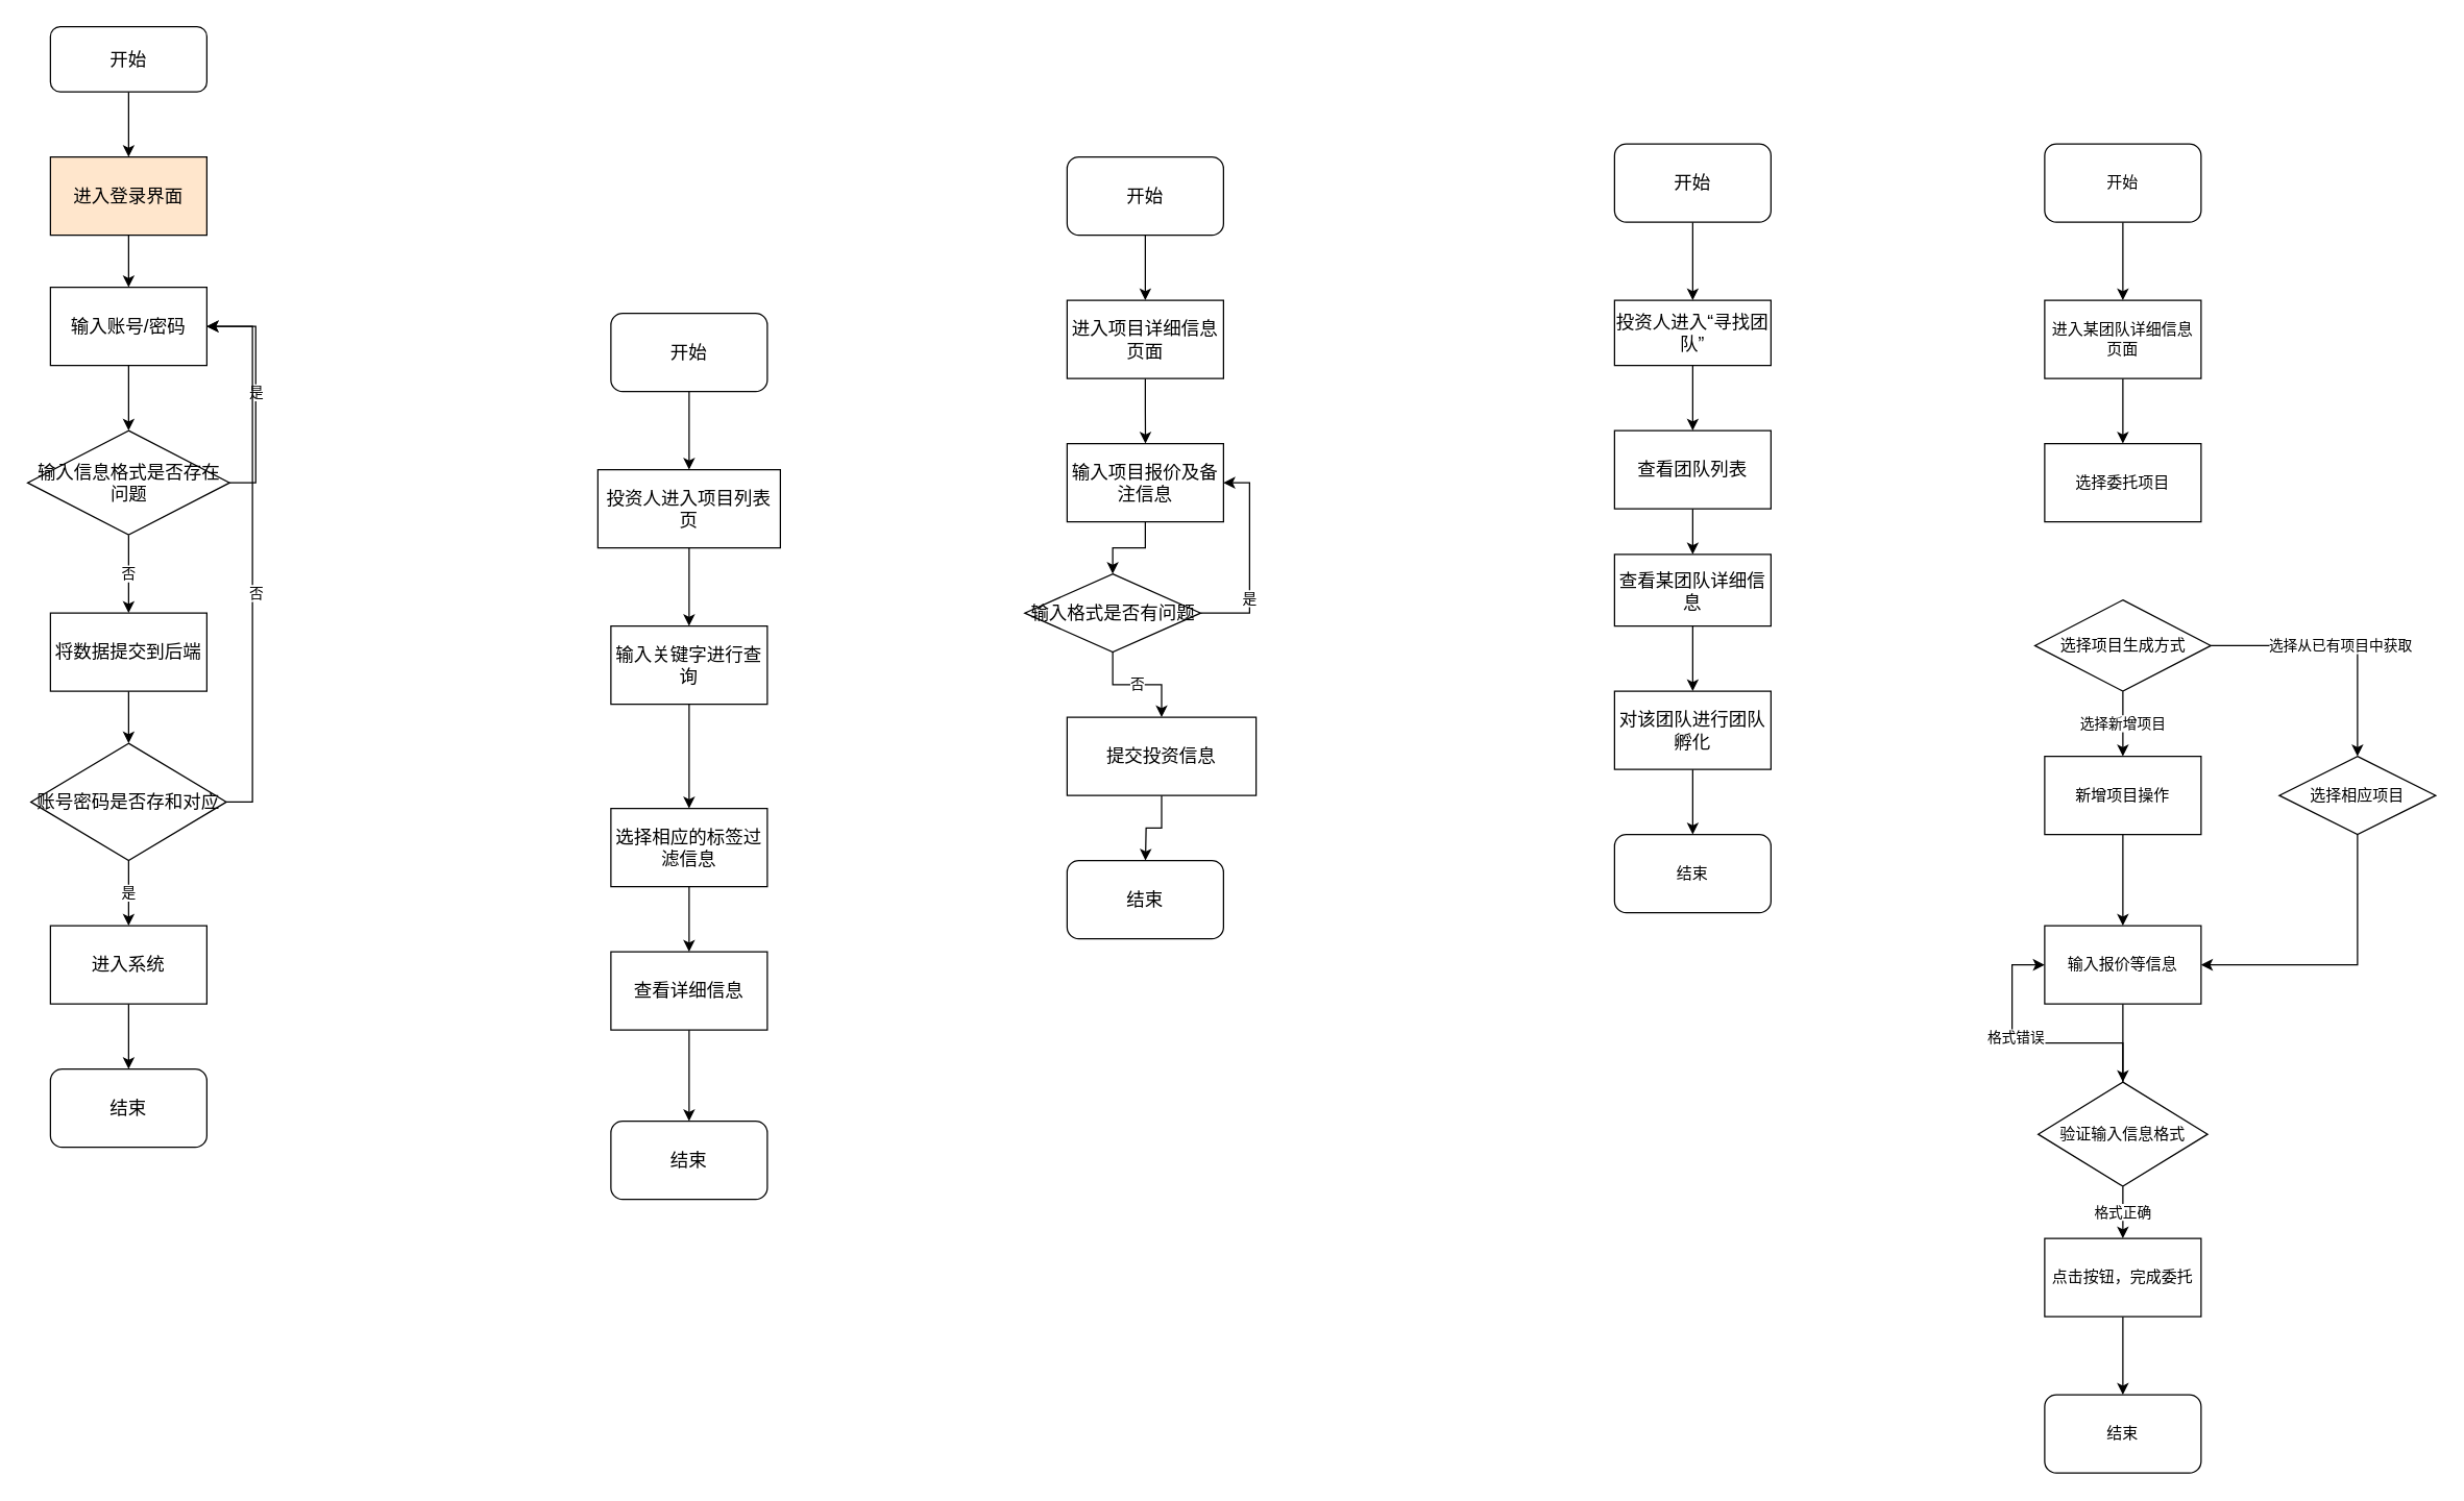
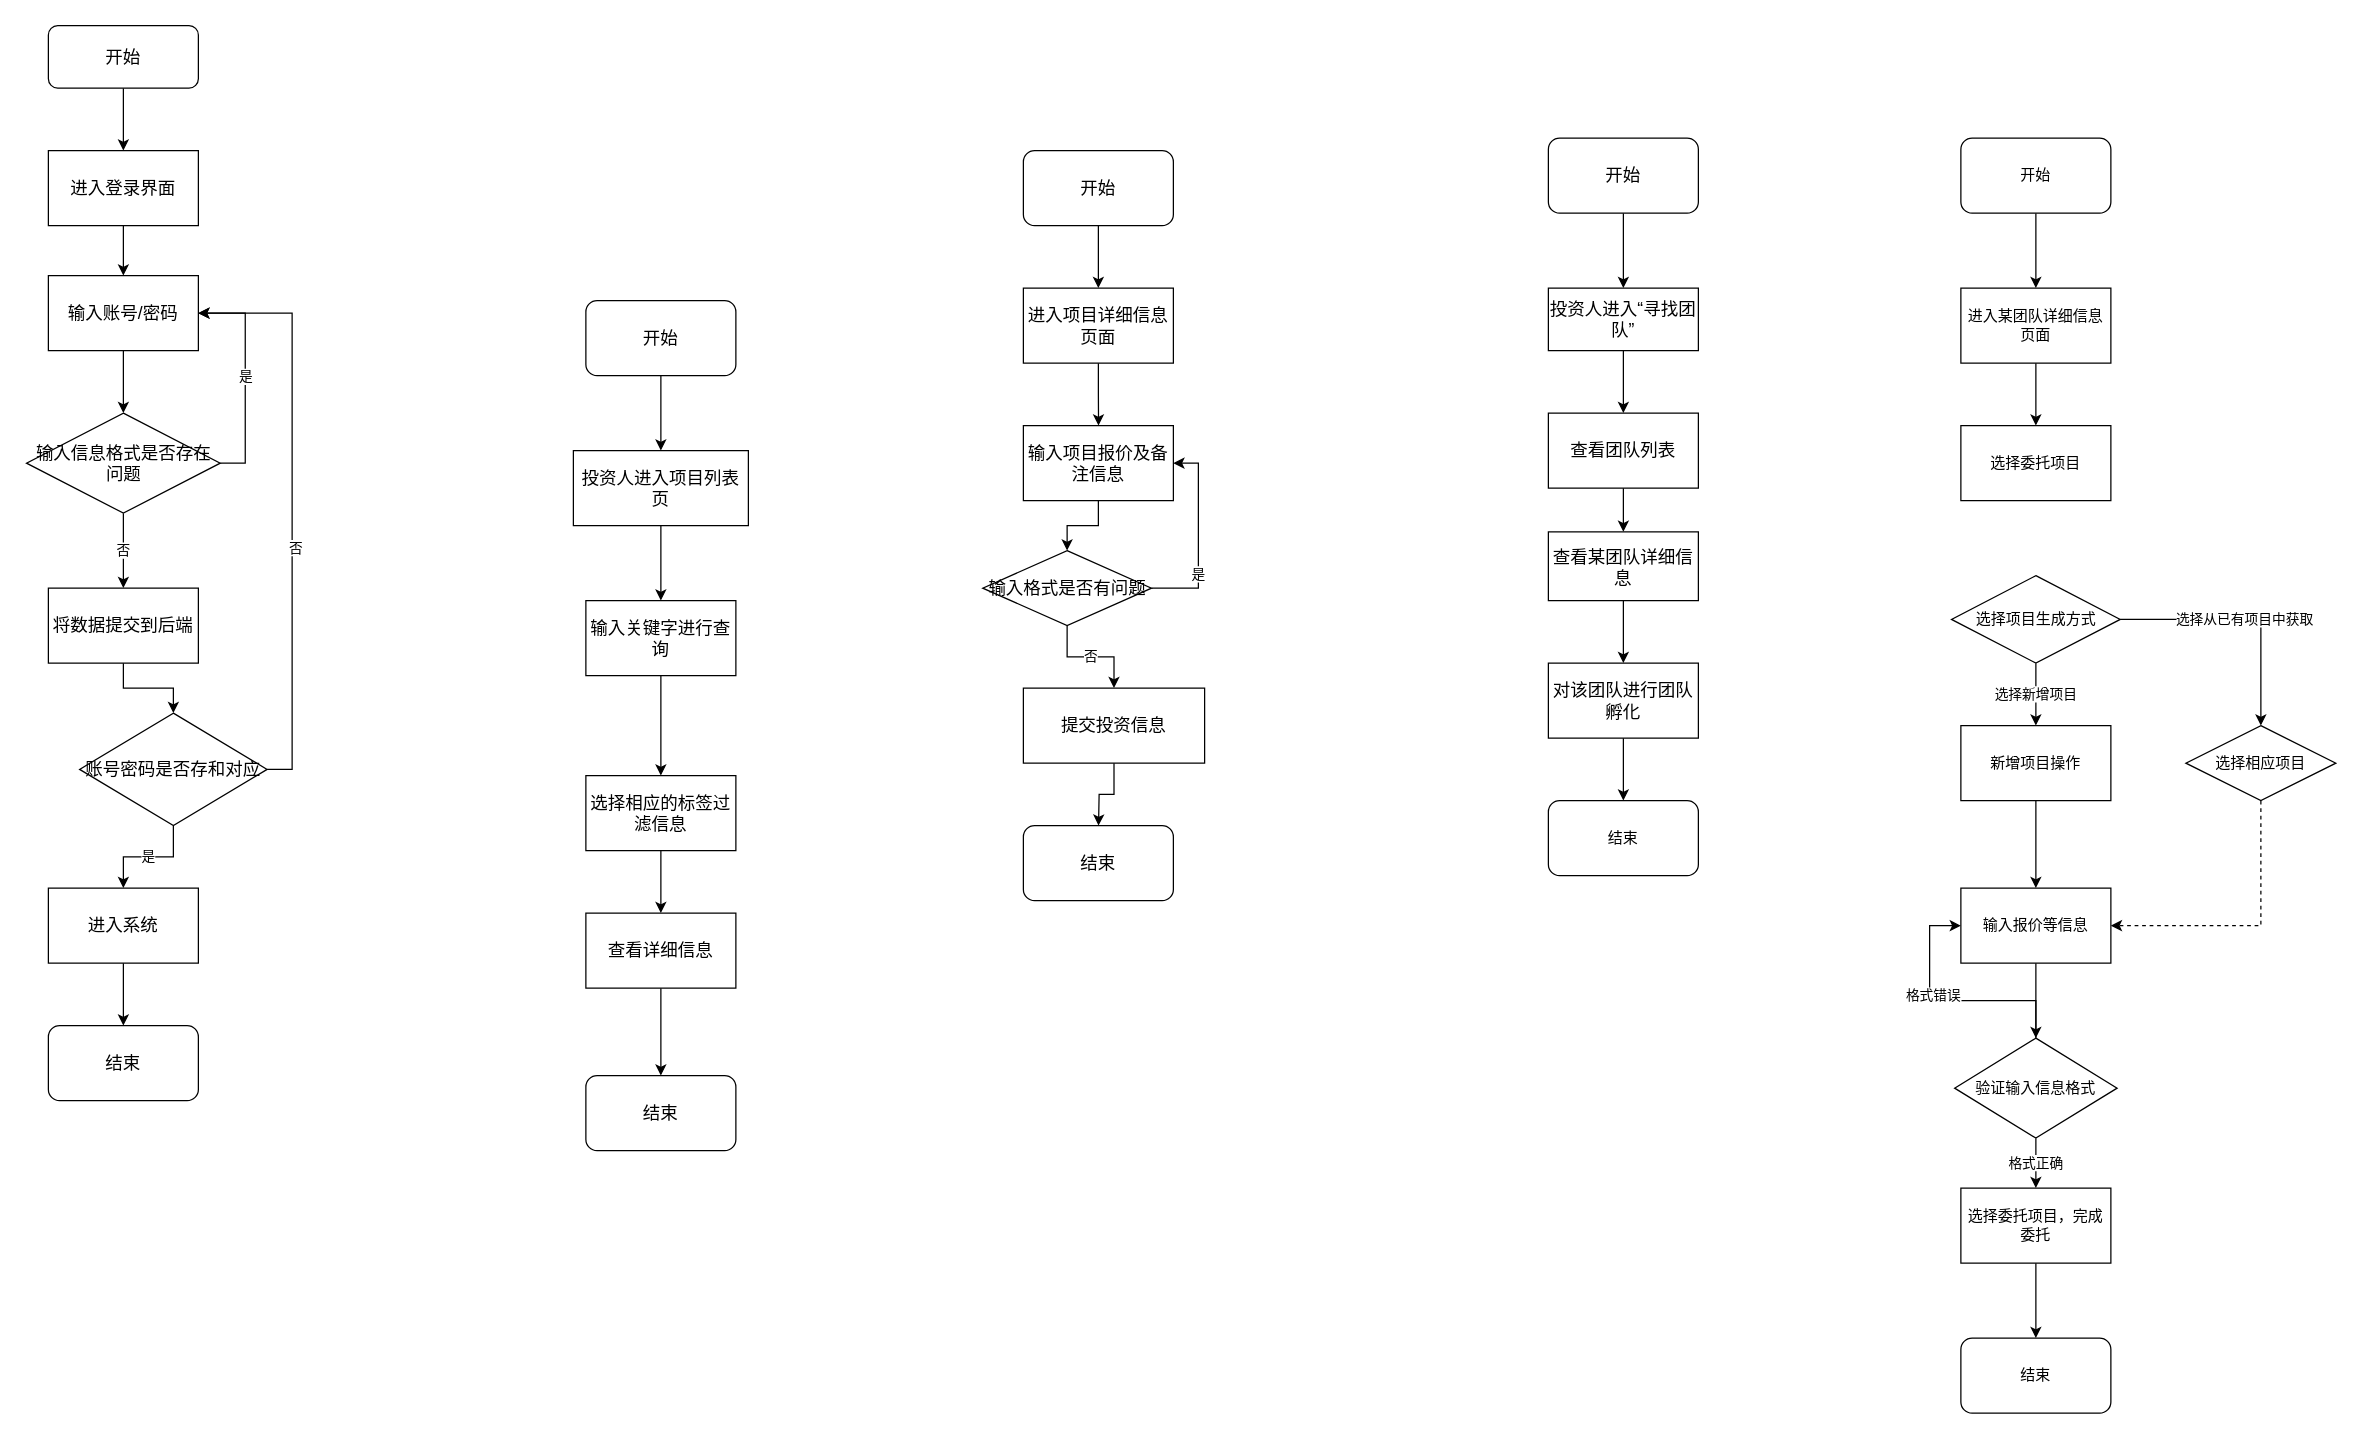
- <mxCell id="5" value="&lt;font style=&quot;font-size: 14px&quot;&gt;进入登录界面&lt;/font&gt;" style="rounded=0;whiteSpace=wrap;html=1;fillColor=#ffe6cc;" vertex="1" parent="1"><mxGeometry x="38" y="120" width="120" height="60" as="geometry" /></mxCell>
+ <mxCell id="5" value="&lt;font style=&quot;font-size: 14px&quot;&gt;进入登录界面&lt;/font&gt;" style="rounded=0;whiteSpace=wrap;html=1;" vertex="1" parent="1"><mxGeometry x="38" y="120" width="120" height="60" as="geometry" /></mxCell>
- <mxCell id="16" value="&lt;font style=&quot;font-size: 14px&quot;&gt;账号密码是否存和对应&lt;/font&gt;" style="rhombus;whiteSpace=wrap;html=1;" vertex="1" parent="1"><mxGeometry x="23" y="570" width="150" height="90" as="geometry" /></mxCell>
+ <mxCell id="16" value="&lt;font style=&quot;font-size: 14px&quot;&gt;账号密码是否存和对应&lt;/font&gt;" style="rhombus;whiteSpace=wrap;html=1;" vertex="1" parent="1"><mxGeometry x="63" y="570" width="150" height="90" as="geometry" /></mxCell>
- <mxCell id="65" style="edgeStyle=orthogonalEdgeStyle;rounded=0;orthogonalLoop=1;jettySize=auto;html=1;exitX=0.5;exitY=1;exitDx=0;exitDy=0;entryX=1;entryY=0.5;entryDx=0;entryDy=0;" edge="1" parent="1" source="66" target="68"><mxGeometry relative="1" as="geometry" /></mxCell>
+ <mxCell id="65" style="edgeStyle=orthogonalEdgeStyle;rounded=0;orthogonalLoop=1;jettySize=auto;html=1;exitX=0.5;exitY=1;exitDx=0;exitDy=0;entryX=1;entryY=0.5;entryDx=0;entryDy=0;dashed=1;" edge="1" parent="1" source="66" target="68"><mxGeometry relative="1" as="geometry" /></mxCell>
- <mxCell id="74" value="点击按钮，完成委托" style="rounded=0;whiteSpace=wrap;html=1;" vertex="1" parent="1"><mxGeometry x="1568" y="950" width="120" height="60" as="geometry" /></mxCell>
+ <mxCell id="74" value="选择委托项目，完成委托" style="rounded=0;whiteSpace=wrap;html=1;" vertex="1" parent="1"><mxGeometry x="1568" y="950" width="120" height="60" as="geometry" /></mxCell>
